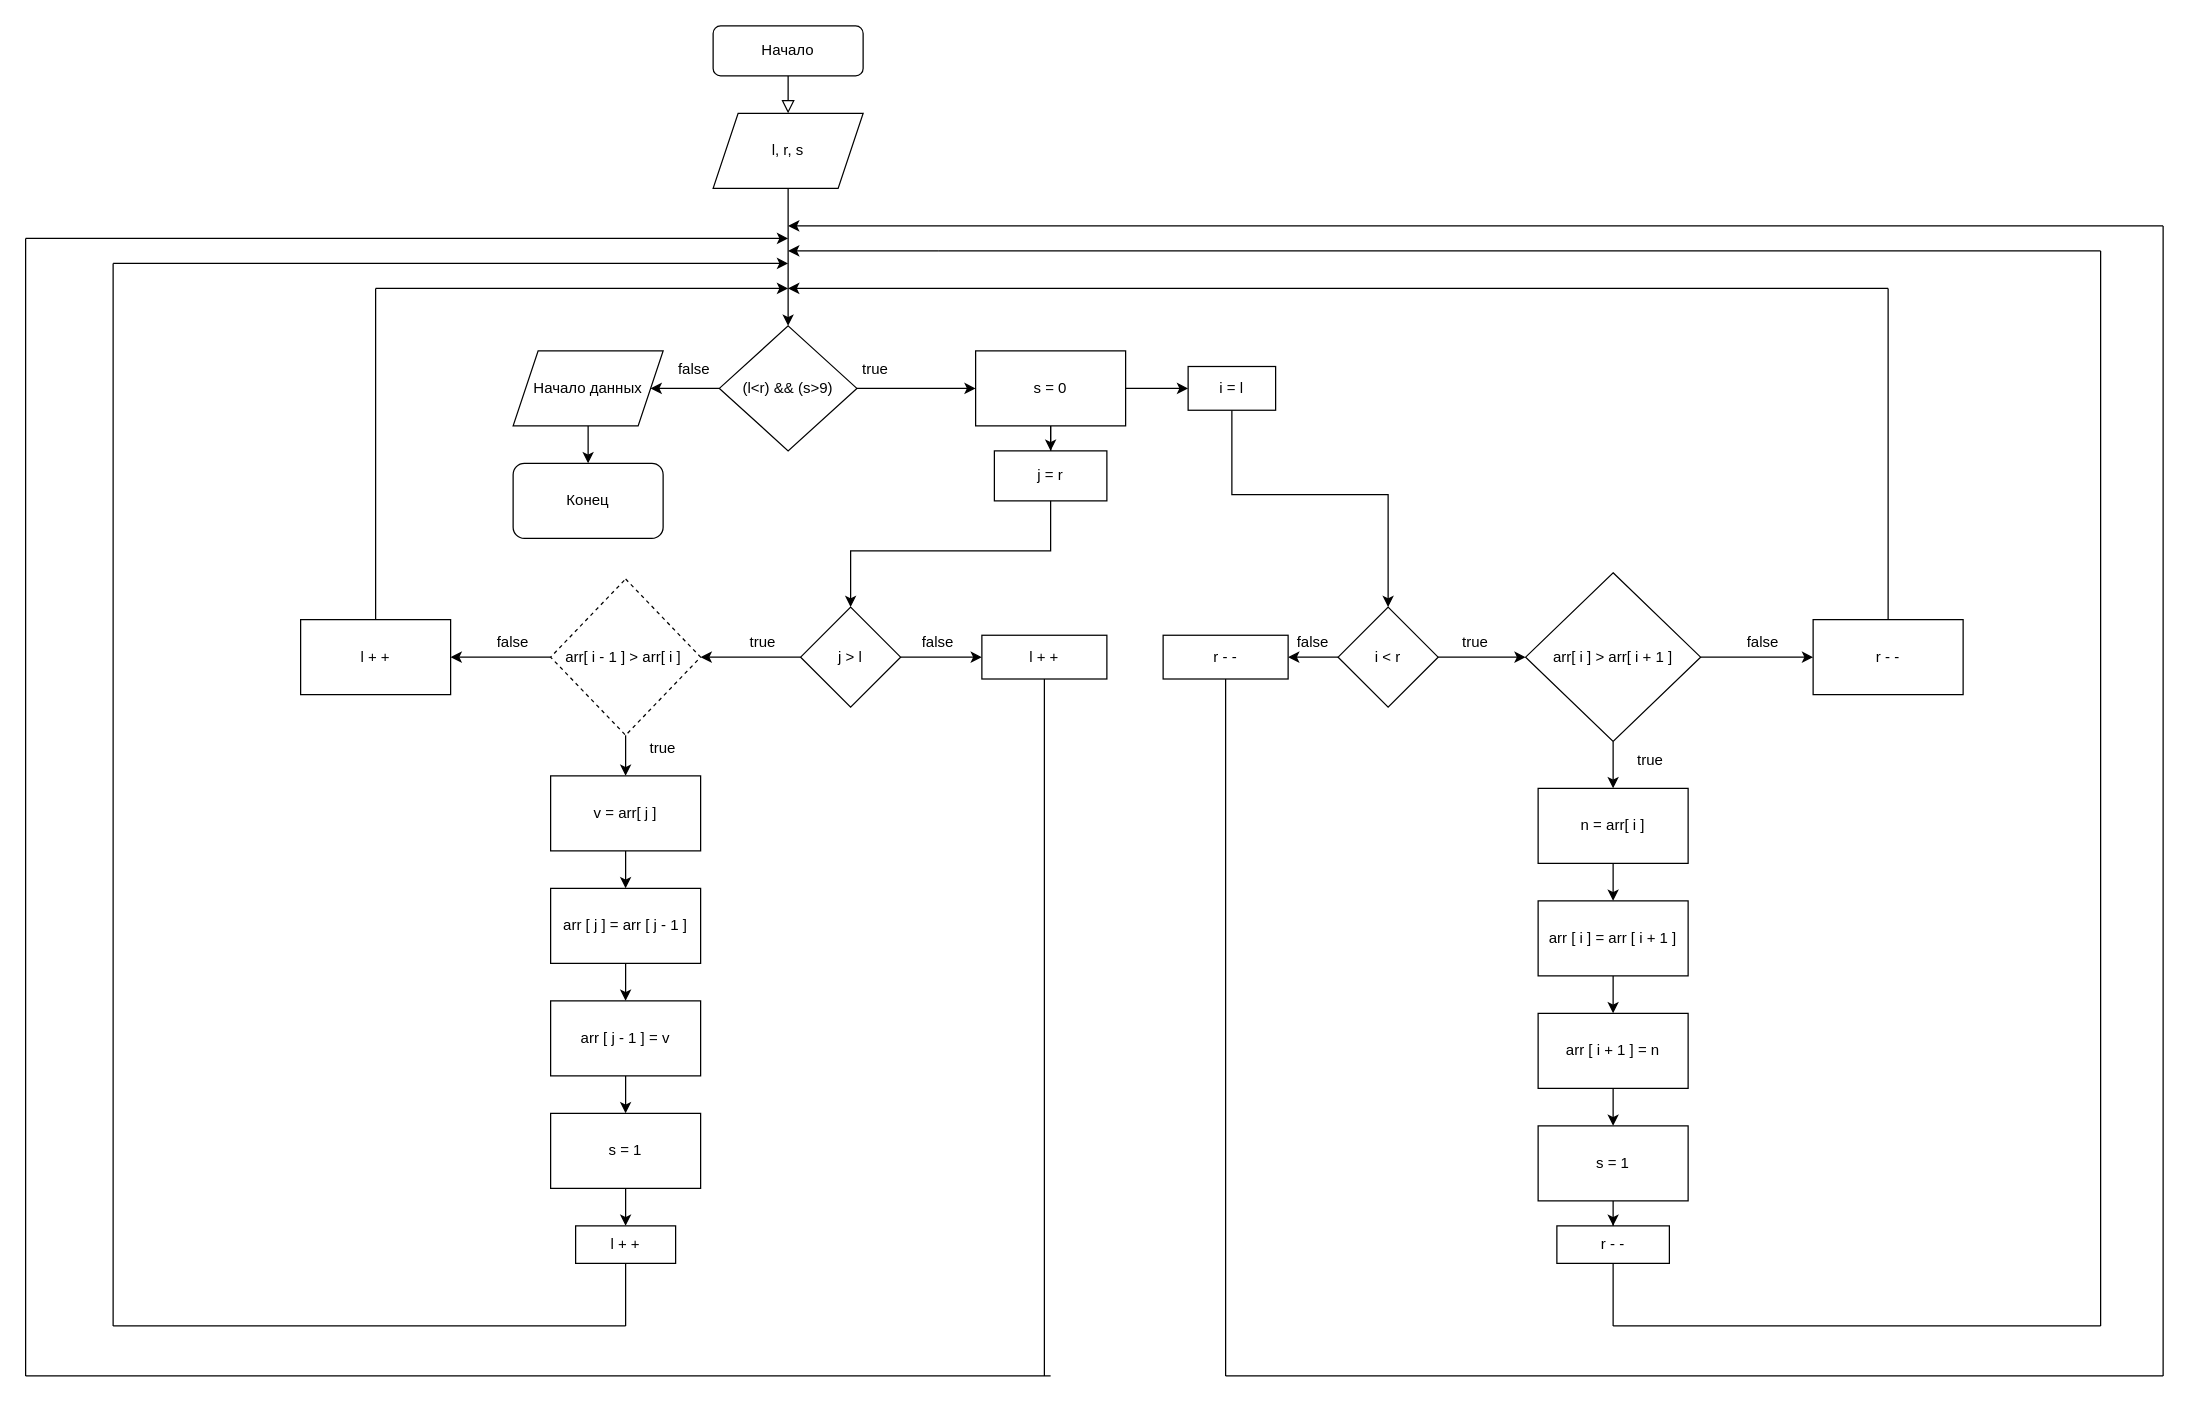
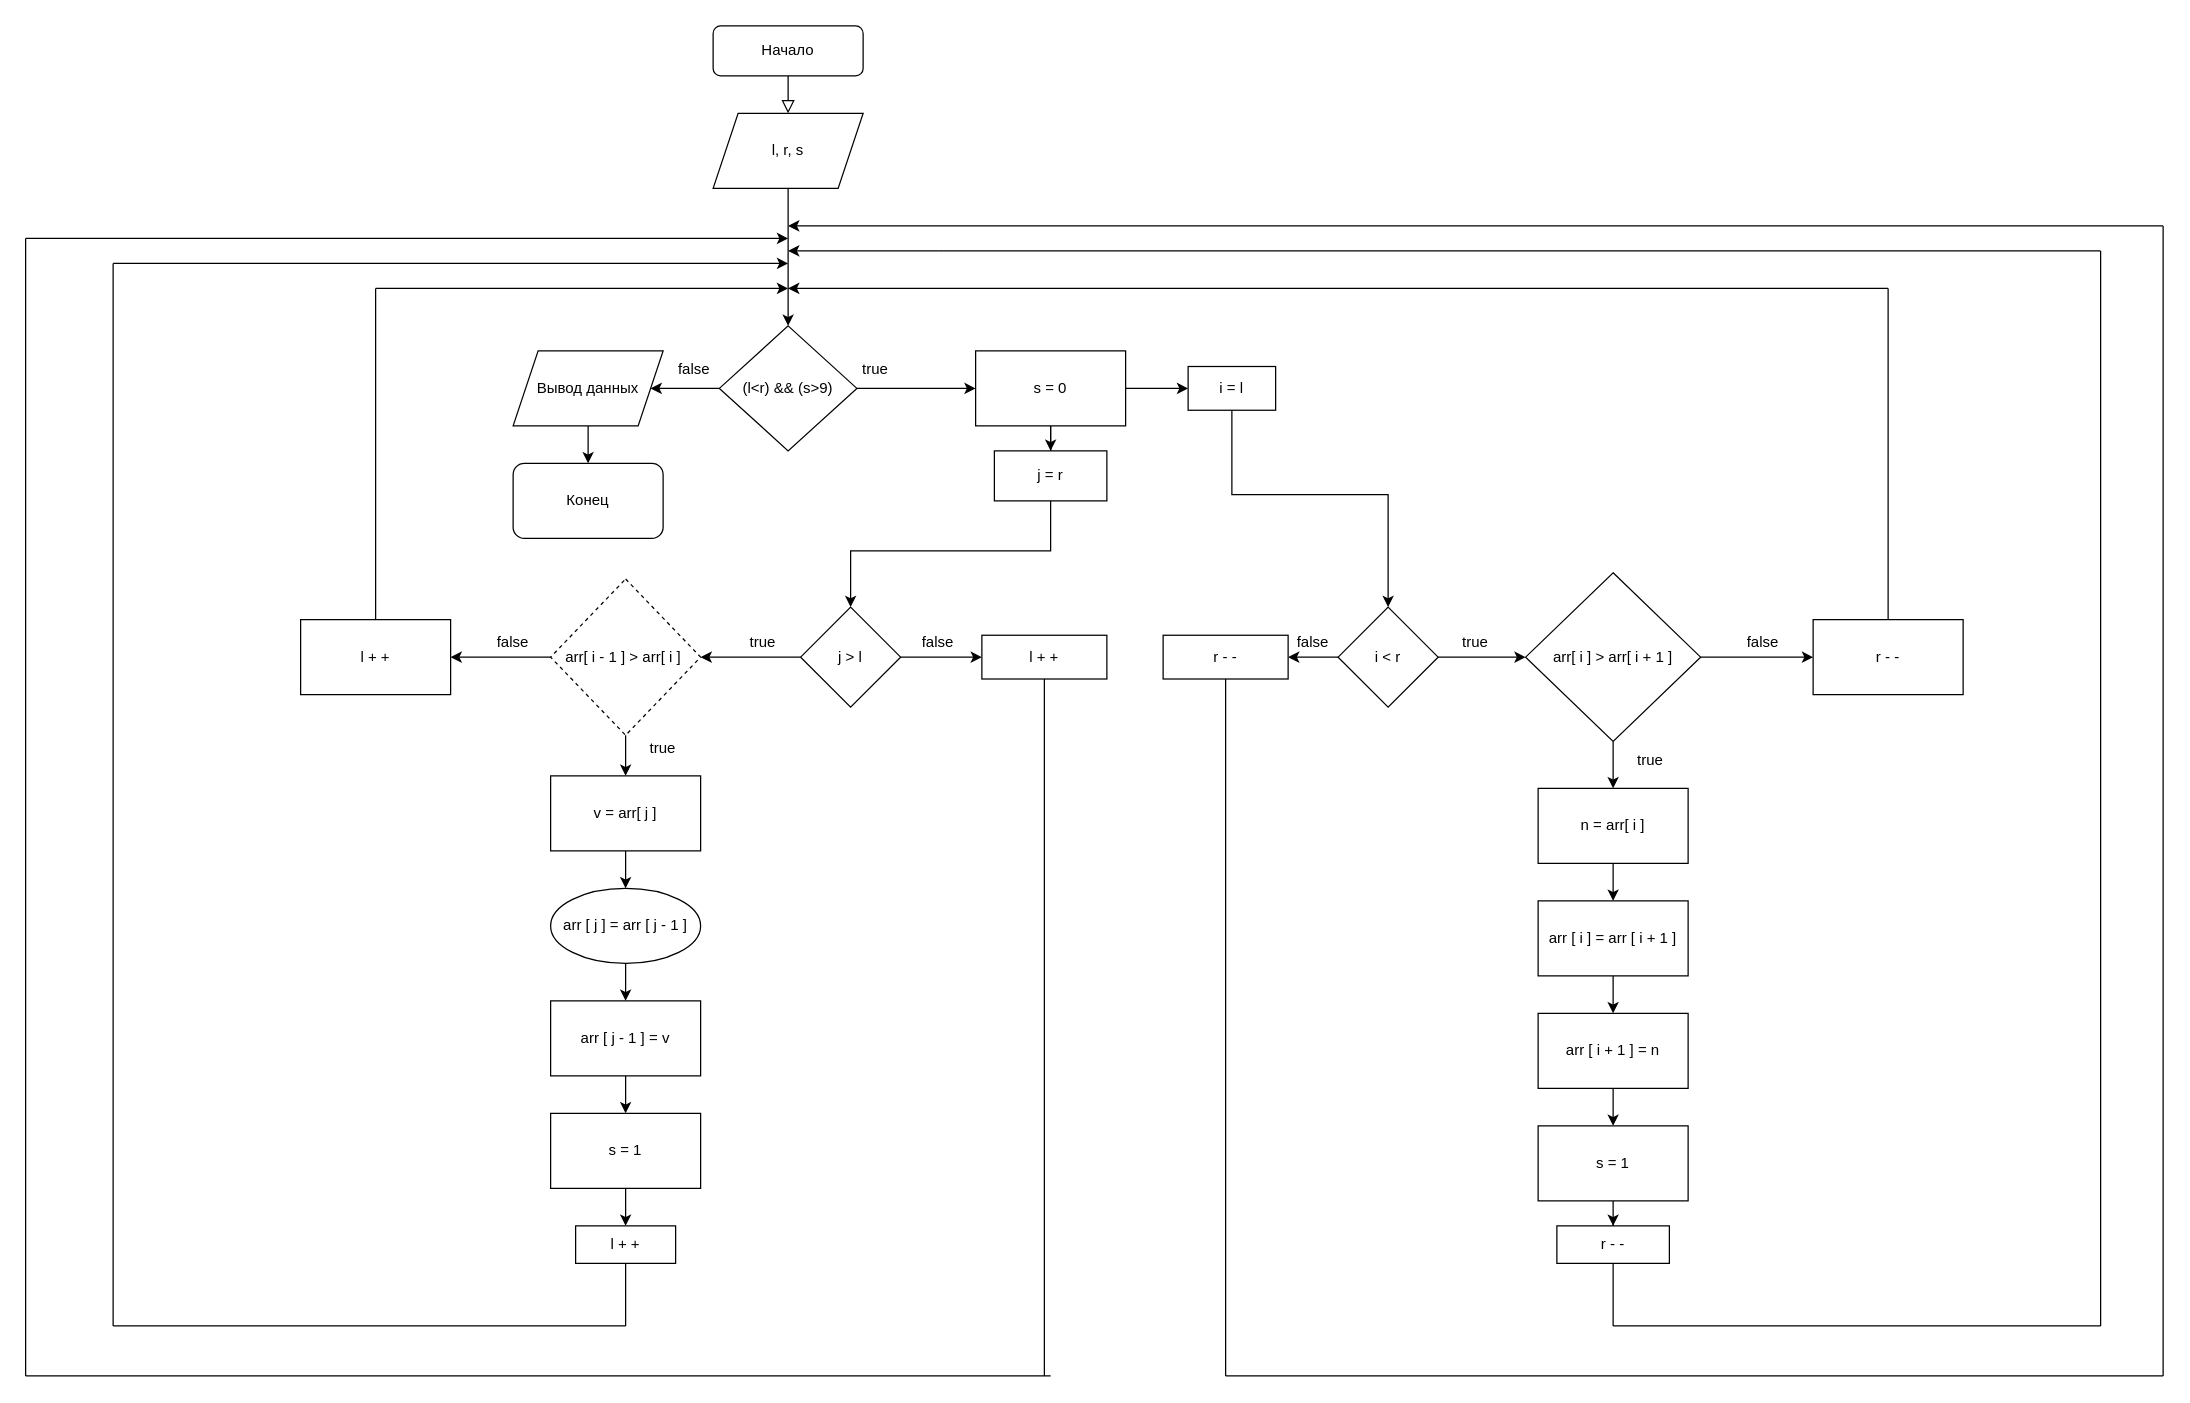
- <mxCell id="80" value="Начало данных" style="shape=parallelogram;perimeter=parallelogramPerimeter;whiteSpace=wrap;html=1;fixedSize=1;" parent="1" vertex="1"><mxGeometry y="280" width="120" height="60" as="geometry" x="410" /></mxCell>
+ <mxCell id="80" value="Вывод данных" style="shape=parallelogram;perimeter=parallelogramPerimeter;whiteSpace=wrap;html=1;fixedSize=1;" parent="1" vertex="1"><mxGeometry y="280" width="120" height="60" as="geometry" x="410" /></mxCell>
- <mxCell id="43" value="arr [ j ] = arr [ j - 1 ]" style="whiteSpace=wrap;html=1;rounded=0;" parent="1" vertex="1"><mxGeometry x="440" y="710" width="120" height="60" as="geometry" /></mxCell>
+ <mxCell id="43" value="arr [ j ] = arr [ j - 1 ]" style="ellipse;whiteSpace=wrap;html=1;" parent="1" vertex="1"><mxGeometry x="440" y="710" width="120" height="60" as="geometry" /></mxCell>
